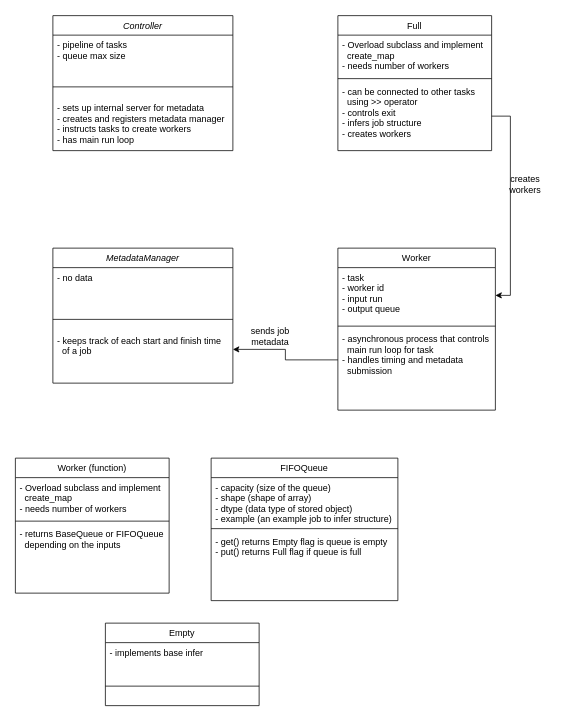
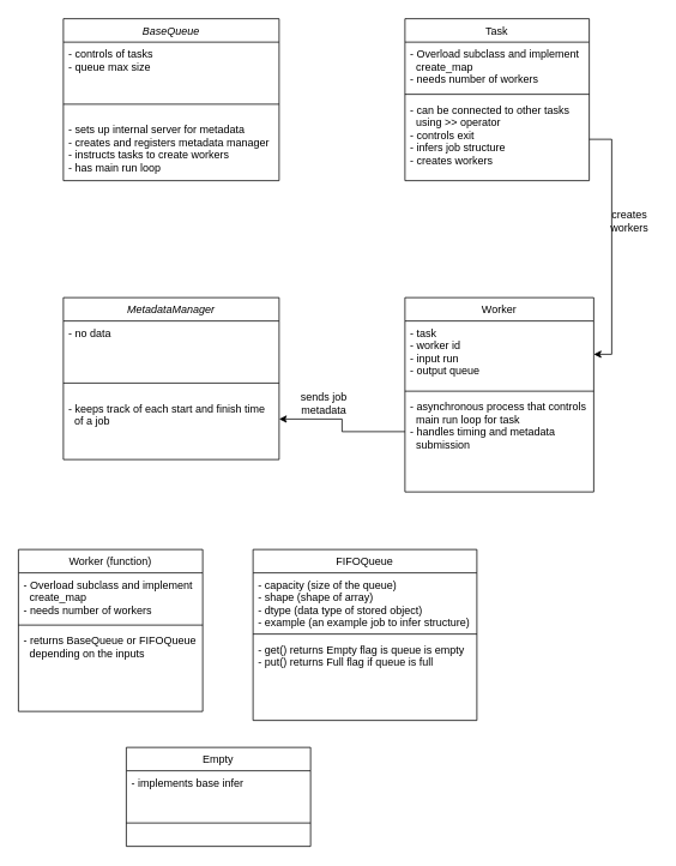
- <mxCell id="2" value="Controller" style="swimlane;fontStyle=2;align=center;verticalAlign=top;childLayout=stackLayout;horizontal=1;startSize=26;horizontalStack=0;resizeParent=1;resizeLast=0;collapsible=1;marginBottom=0;rounded=0;shadow=0;strokeWidth=1;" parent="1" vertex="1"><mxGeometry x="70" y="20" width="240" height="180" as="geometry"><mxRectangle x="230" y="140" width="160" height="26" as="alternateBounds" /></mxGeometry></mxCell>
+ <mxCell id="2" value="BaseQueue" style="swimlane;fontStyle=2;align=center;verticalAlign=top;childLayout=stackLayout;horizontal=1;startSize=26;horizontalStack=0;resizeParent=1;resizeLast=0;collapsible=1;marginBottom=0;rounded=0;shadow=0;strokeWidth=1;" parent="1" vertex="1"><mxGeometry x="70" y="20" width="240" height="180" as="geometry"><mxRectangle x="230" y="140" width="160" height="26" as="alternateBounds" /></mxGeometry></mxCell>
- <mxCell id="6" value="Full" style="swimlane;fontStyle=0;align=center;verticalAlign=top;childLayout=stackLayout;horizontal=1;startSize=26;horizontalStack=0;resizeParent=1;resizeLast=0;collapsible=1;marginBottom=0;rounded=0;shadow=0;strokeWidth=1;" parent="1" vertex="1"><mxGeometry x="450" y="20" width="205" height="180" as="geometry"><mxRectangle x="130" y="380" width="160" height="26" as="alternateBounds" /></mxGeometry></mxCell>
+ <mxCell id="6" value="Task" style="swimlane;fontStyle=0;align=center;verticalAlign=top;childLayout=stackLayout;horizontal=1;startSize=26;horizontalStack=0;resizeParent=1;resizeLast=0;collapsible=1;marginBottom=0;rounded=0;shadow=0;strokeWidth=1;" parent="1" vertex="1"><mxGeometry x="450" y="20" width="205" height="180" as="geometry"><mxRectangle x="130" y="380" width="160" height="26" as="alternateBounds" /></mxGeometry></mxCell>
- <mxCell id="3" value="- pipeline of tasks&#10;- queue max size&#10;" style="text;align=left;verticalAlign=top;spacingLeft=4;spacingRight=4;overflow=hidden;rotatable=0;points=[[0,0.5],[1,0.5]];portConstraint=eastwest;" parent="2" vertex="1"><mxGeometry y="26" width="240" height="54" as="geometry" /></mxCell>
+ <mxCell id="3" value="- controls of tasks&#10;- queue max size&#10;" style="text;align=left;verticalAlign=top;spacingLeft=4;spacingRight=4;overflow=hidden;rotatable=0;points=[[0,0.5],[1,0.5]];portConstraint=eastwest;" parent="2" vertex="1"><mxGeometry y="26" width="240" height="54" as="geometry" /></mxCell>
